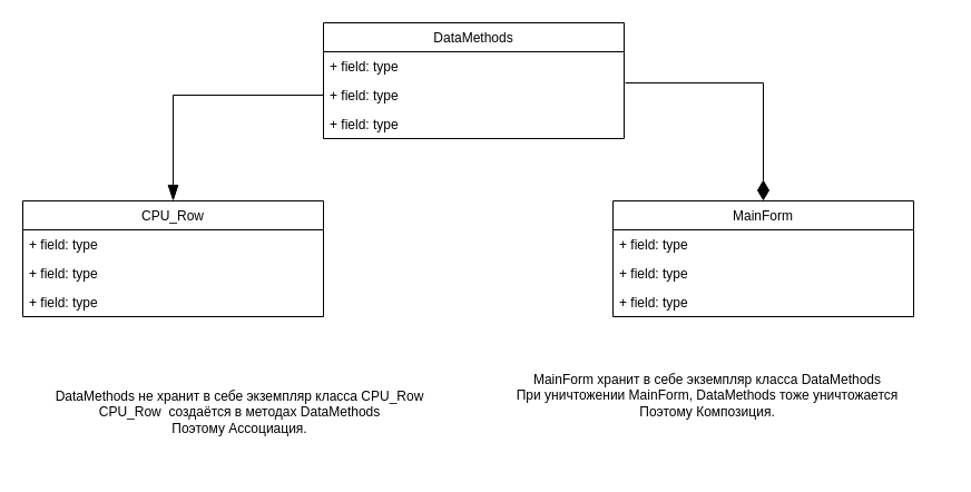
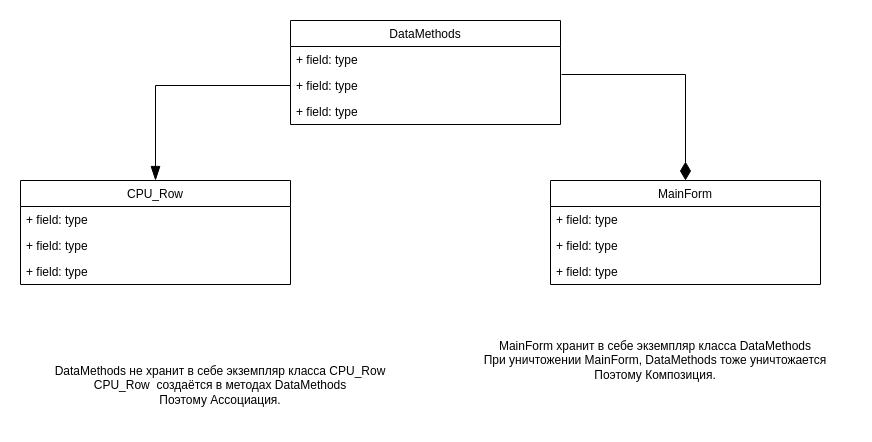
- <mxCell id="9" value="MainForm хранит в себе экземпляр класса DataMethods&lt;br&gt;При уничтожении MainForm, DataMethods тоже уничтожается&lt;br&gt;&lt;div&gt;&lt;span&gt;Поэтому Композиция.&lt;/span&gt;&lt;/div&gt;" style="text;html=1;strokeColor=none;fillColor=none;align=center;verticalAlign=middle;whiteSpace=wrap;rounded=0;" parent="1" vertex="1"><mxGeometry x="440" y="305" width="390" height="100" as="geometry" /></mxCell>
+ <mxCell id="9" value="MainForm хранит в себе экземпляр класса DataMethods&lt;br&gt;При уничтожении MainForm, DataMethods тоже уничтожается&lt;br&gt;&lt;div&gt;&lt;span&gt;Поэтому Композиция.&lt;/span&gt;&lt;/div&gt;" style="text;html=1;strokeColor=none;fillColor=none;align=center;verticalAlign=middle;whiteSpace=wrap;rounded=0;" parent="1" vertex="1"><mxGeometry x="460" y="310" width="390" height="100" as="geometry" /></mxCell>
- <mxCell id="8" value="DataMethods не хранит в себе экземпляр класса CPU_Row&lt;br&gt;CPU_Row&amp;nbsp; создаётся в методах DataMethods&lt;br&gt;&lt;div&gt;&lt;span&gt;Поэтому Ассоциация.&lt;/span&gt;&lt;/div&gt;" style="text;html=1;strokeColor=none;fillColor=none;align=center;verticalAlign=middle;whiteSpace=wrap;rounded=0;" parent="1" vertex="1"><mxGeometry x="20" y="320" width="390" height="100" as="geometry" /></mxCell>
+ <mxCell id="8" value="DataMethods не хранит в себе экземпляр класса CPU_Row&lt;br&gt;CPU_Row&amp;nbsp; создаётся в методах DataMethods&lt;br&gt;&lt;div&gt;&lt;span&gt;Поэтому Ассоциация.&lt;/span&gt;&lt;/div&gt;" style="text;html=1;strokeColor=none;fillColor=none;align=center;verticalAlign=middle;whiteSpace=wrap;rounded=0;" parent="1" vertex="1"><mxGeometry x="25" y="335" width="390" height="100" as="geometry" /></mxCell>
